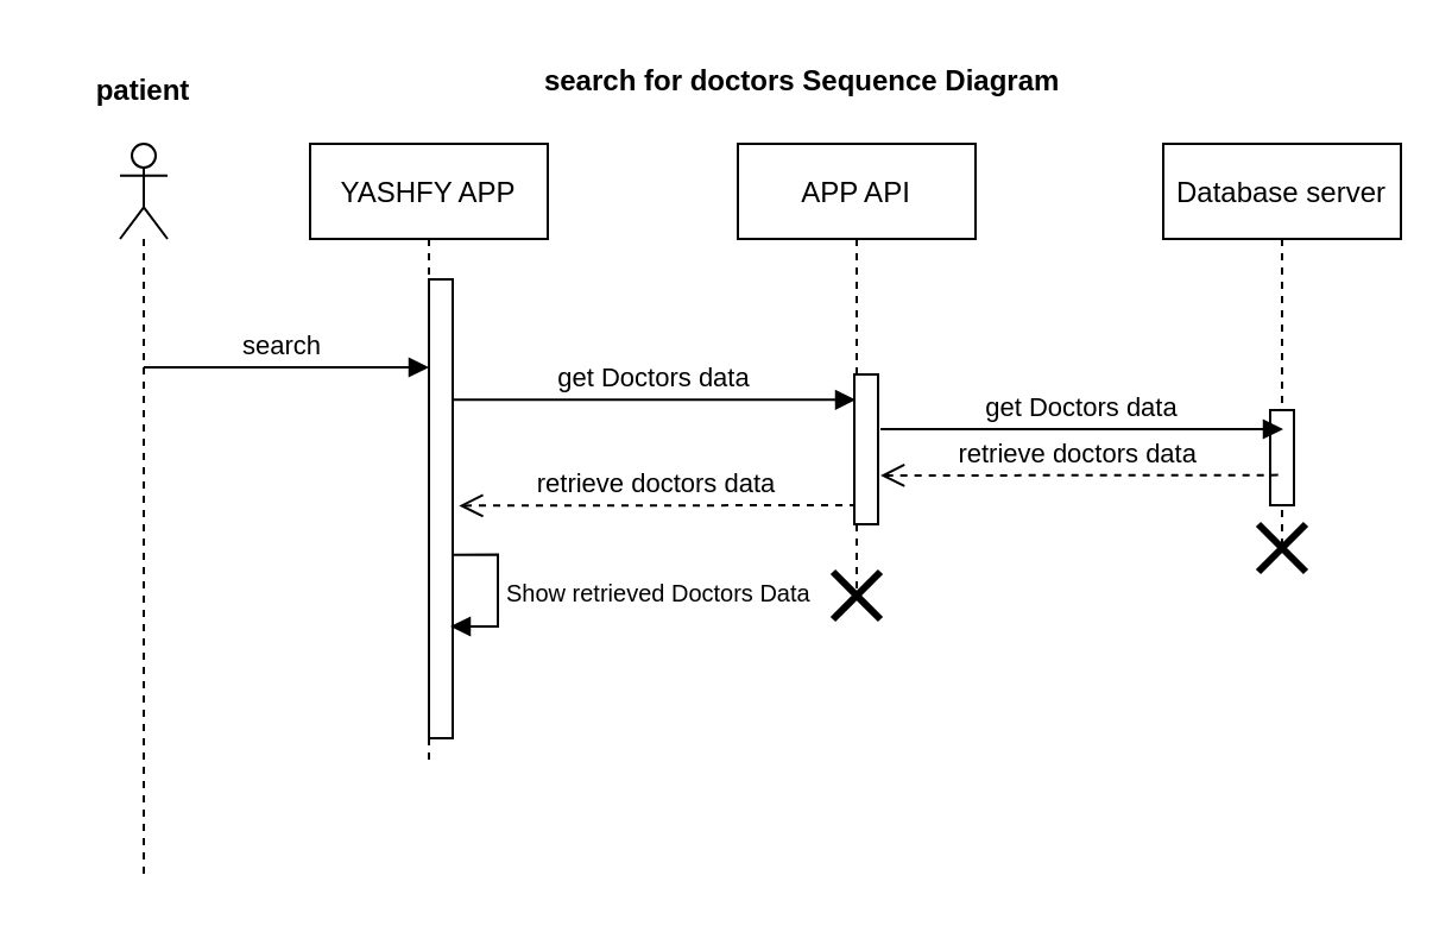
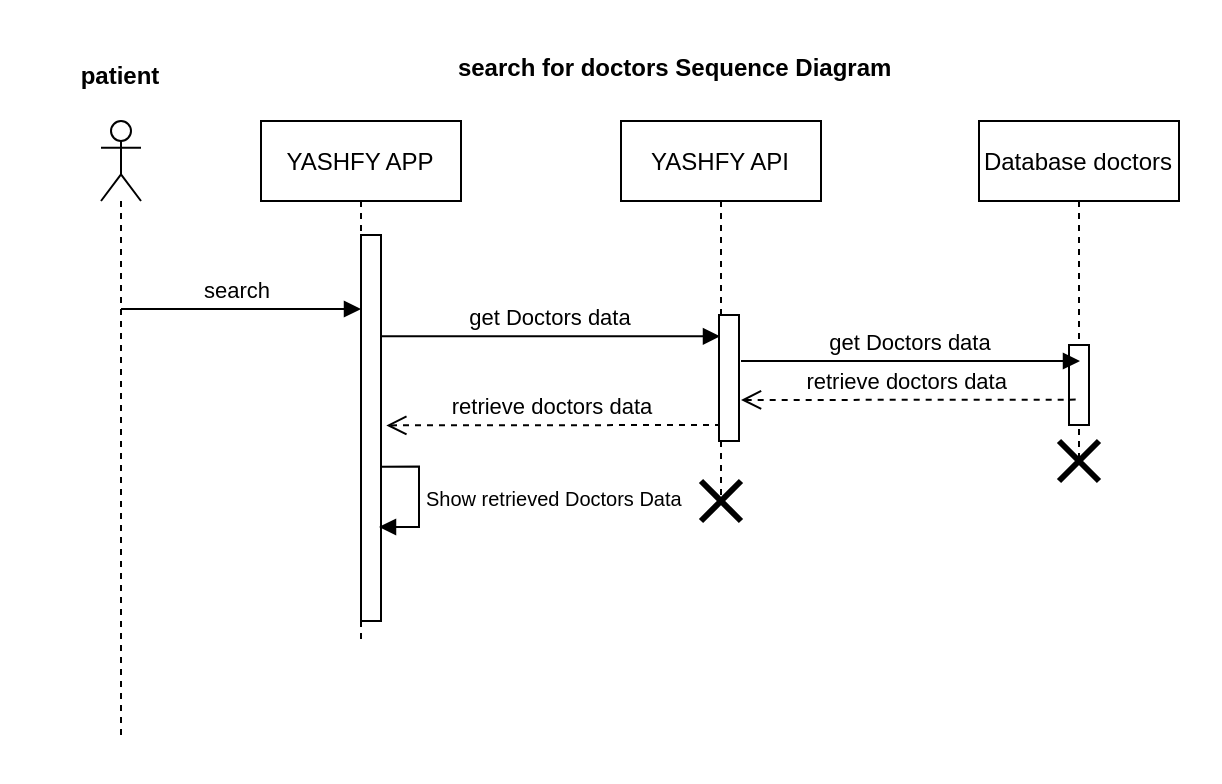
- <mxCell id="5" value="APP API" style="shape=umlLifeline;perimeter=lifelinePerimeter;container=1;collapsible=0;recursiveResize=0;rounded=0;shadow=0;strokeWidth=1;" parent="1" vertex="1"><mxGeometry x="310" y="60" width="100" height="190" as="geometry" /></mxCell>
+ <mxCell id="5" value="YASHFY API" style="shape=umlLifeline;perimeter=lifelinePerimeter;container=1;collapsible=0;recursiveResize=0;rounded=0;shadow=0;strokeWidth=1;" parent="1" vertex="1"><mxGeometry x="310" y="60" width="100" height="190" as="geometry" /></mxCell>
- <mxCell id="7" value="Database server" style="shape=umlLifeline;perimeter=lifelinePerimeter;container=1;collapsible=0;recursiveResize=0;rounded=0;shadow=0;strokeWidth=1;" parent="1" vertex="1"><mxGeometry x="489" y="60" width="100" height="170" as="geometry" /></mxCell>
+ <mxCell id="7" value="Database doctors" style="shape=umlLifeline;perimeter=lifelinePerimeter;container=1;collapsible=0;recursiveResize=0;rounded=0;shadow=0;strokeWidth=1;" parent="1" vertex="1"><mxGeometry x="489" y="60" width="100" height="170" as="geometry" /></mxCell>
